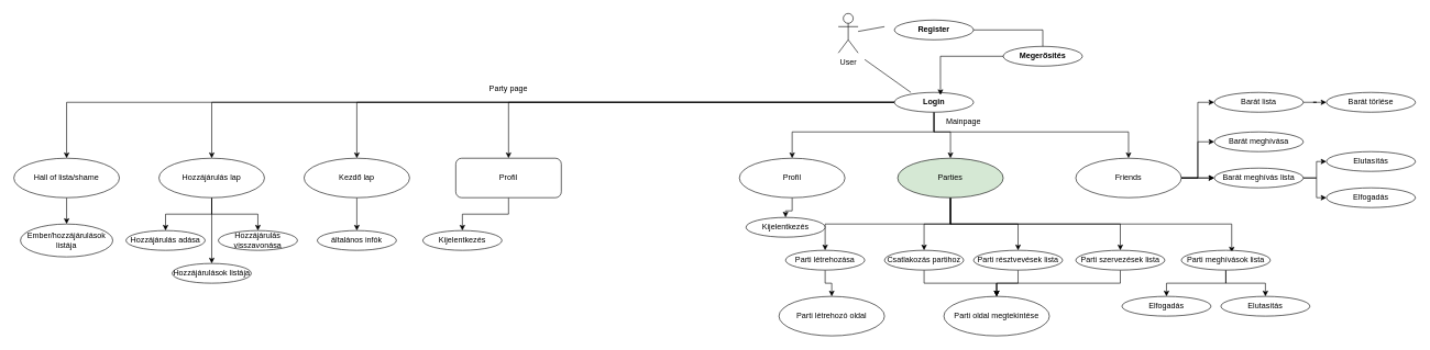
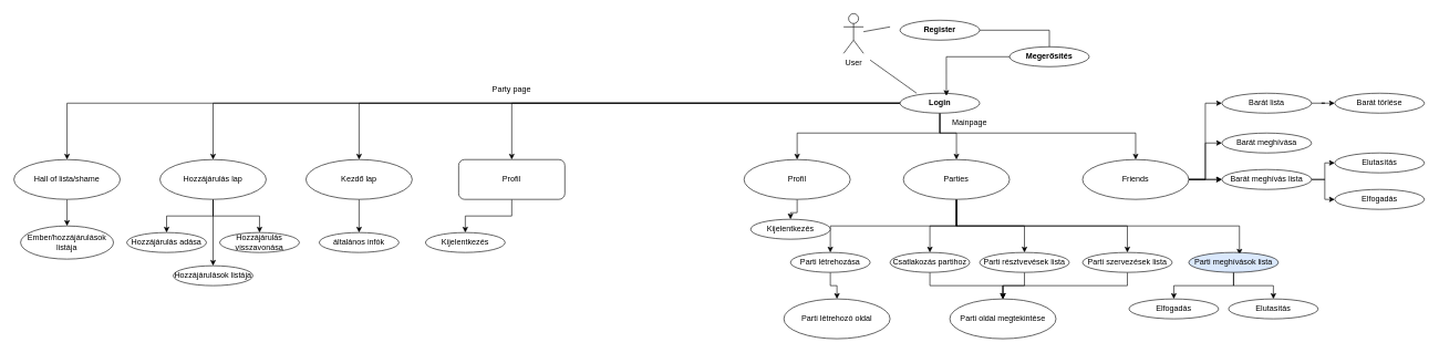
- <mxCell id="20" value="Parties" style="ellipse;whiteSpace=wrap;html=1;fillColor=#d5e8d4;" vertex="1" parent="1"><mxGeometry x="1360" y="240" width="160" height="60" as="geometry" /></mxCell>
+ <mxCell id="20" value="Parties" style="ellipse;whiteSpace=wrap;html=1;" vertex="1" parent="1"><mxGeometry x="1360" y="240" width="160" height="60" as="geometry" /></mxCell>
- <mxCell id="37" value="Parti meghívások lista" style="ellipse;whiteSpace=wrap;html=1;" vertex="1" parent="1"><mxGeometry x="1790" y="380" width="135" height="30" as="geometry" /></mxCell>
+ <mxCell id="37" value="Parti meghívások lista" style="ellipse;whiteSpace=wrap;html=1;fillColor=#dae8fc;" vertex="1" parent="1"><mxGeometry x="1790" y="380" width="135" height="30" as="geometry" /></mxCell>
